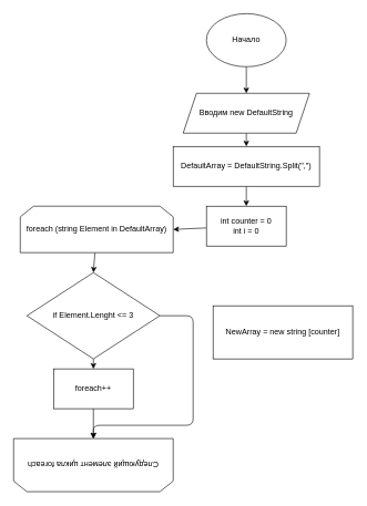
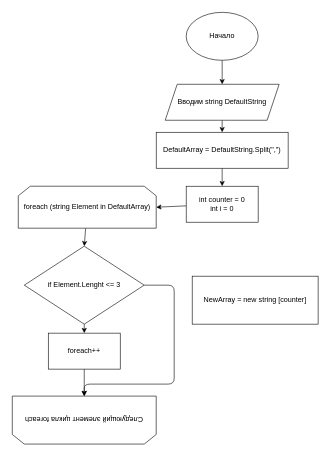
- <mxCell id="5" value="Вводим new DefaultString" style="shape=parallelogram;perimeter=parallelogramPerimeter;whiteSpace=wrap;html=1;fixedSize=1;" vertex="1" parent="1"><mxGeometry x="275" y="140" width="190" height="60" as="geometry" /></mxCell>
+ <mxCell id="5" value="Вводим string DefaultString" style="shape=parallelogram;perimeter=parallelogramPerimeter;whiteSpace=wrap;html=1;fixedSize=1;" vertex="1" parent="1"><mxGeometry x="275" y="140" width="190" height="60" as="geometry" /></mxCell>
